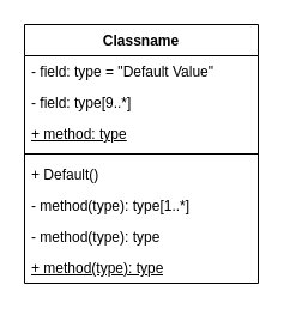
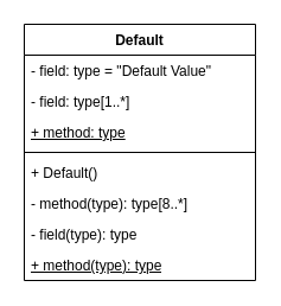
- <mxCell id="2" value="Classname" style="swimlane;fontStyle=1;align=center;verticalAlign=top;childLayout=stackLayout;horizontal=1;startSize=26;horizontalStack=0;resizeParent=1;resizeParentMax=0;resizeLast=0;collapsible=1;marginBottom=0;whiteSpace=wrap;html=1;" vertex="1" parent="1"><mxGeometry x="20" y="20" width="195" height="216" as="geometry" /></mxCell>
+ <mxCell id="2" value="Default" style="swimlane;fontStyle=1;align=center;verticalAlign=top;childLayout=stackLayout;horizontal=1;startSize=26;horizontalStack=0;resizeParent=1;resizeParentMax=0;resizeLast=0;collapsible=1;marginBottom=0;whiteSpace=wrap;html=1;" vertex="1" parent="1"><mxGeometry x="20" y="20" width="195" height="216" as="geometry" /></mxCell>
- <mxCell id="4" value="- field: type[9..*]" style="text;strokeColor=none;fillColor=none;align=left;verticalAlign=top;spacingLeft=4;spacingRight=4;overflow=hidden;rotatable=0;points=[[0,0.5],[1,0.5]];portConstraint=eastwest;whiteSpace=wrap;html=1;" vertex="1" parent="2"><mxGeometry y="52" width="195" height="26" as="geometry" /></mxCell>
+ <mxCell id="4" value="- field: type[1..*]" style="text;strokeColor=none;fillColor=none;align=left;verticalAlign=top;spacingLeft=4;spacingRight=4;overflow=hidden;rotatable=0;points=[[0,0.5],[1,0.5]];portConstraint=eastwest;whiteSpace=wrap;html=1;" vertex="1" parent="2"><mxGeometry y="52" width="195" height="26" as="geometry" /></mxCell>
- <mxCell id="8" value="- method(type): type[1..*]" style="text;strokeColor=none;fillColor=none;align=left;verticalAlign=top;spacingLeft=4;spacingRight=4;overflow=hidden;rotatable=0;points=[[0,0.5],[1,0.5]];portConstraint=eastwest;whiteSpace=wrap;html=1;" vertex="1" parent="2"><mxGeometry y="138" width="195" height="26" as="geometry" /></mxCell>
+ <mxCell id="8" value="- method(type): type[8..*]" style="text;strokeColor=none;fillColor=none;align=left;verticalAlign=top;spacingLeft=4;spacingRight=4;overflow=hidden;rotatable=0;points=[[0,0.5],[1,0.5]];portConstraint=eastwest;whiteSpace=wrap;html=1;" vertex="1" parent="2"><mxGeometry y="138" width="195" height="26" as="geometry" /></mxCell>
- <mxCell id="9" value="- method(type): type" style="text;strokeColor=none;fillColor=none;align=left;verticalAlign=top;spacingLeft=4;spacingRight=4;overflow=hidden;rotatable=0;points=[[0,0.5],[1,0.5]];portConstraint=eastwest;whiteSpace=wrap;html=1;" vertex="1" parent="2"><mxGeometry y="164" width="195" height="26" as="geometry" /></mxCell>
+ <mxCell id="9" value="- field(type): type" style="text;strokeColor=none;fillColor=none;align=left;verticalAlign=top;spacingLeft=4;spacingRight=4;overflow=hidden;rotatable=0;points=[[0,0.5],[1,0.5]];portConstraint=eastwest;whiteSpace=wrap;html=1;" vertex="1" parent="2"><mxGeometry y="164" width="195" height="26" as="geometry" /></mxCell>
